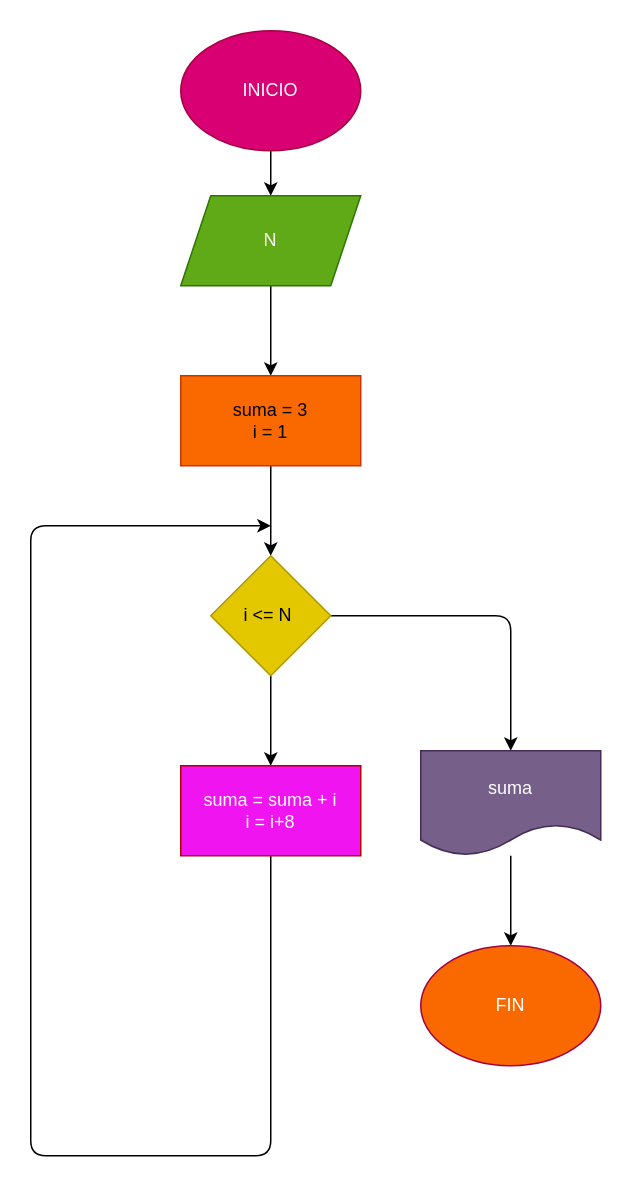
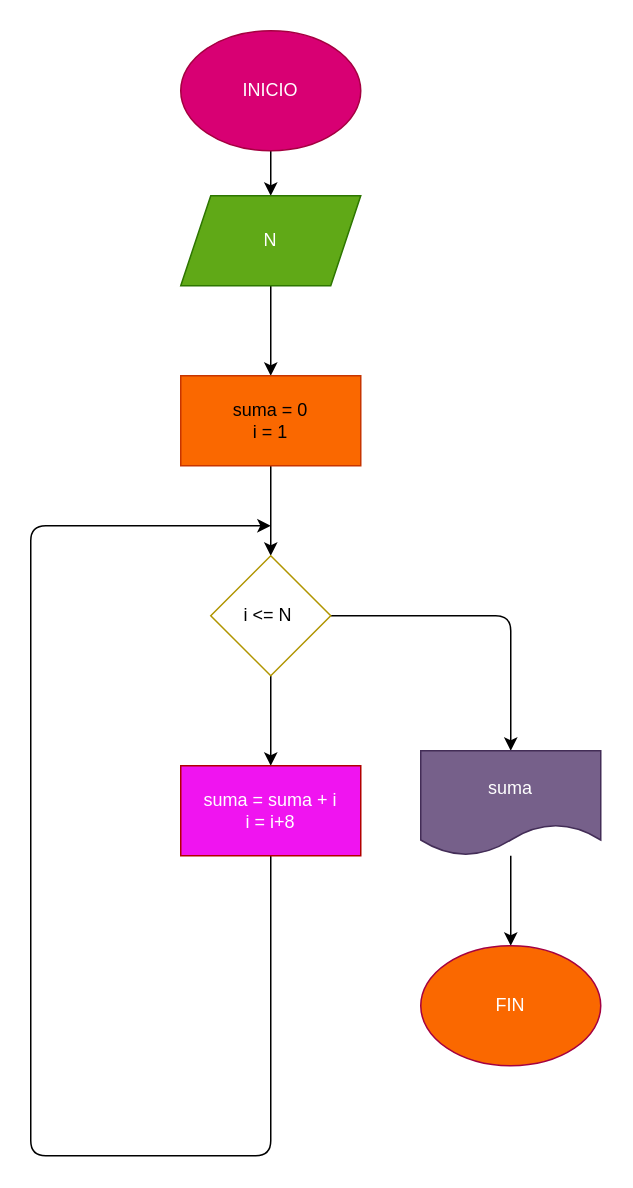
- <mxCell id="7" value="suma = 3&lt;br&gt;i = 1" style="whiteSpace=wrap;html=1;fillColor=#fa6800;fontColor=#000000;strokeColor=#C73500;" parent="1" vertex="1"><mxGeometry x="120" y="250" width="120" height="60" as="geometry" /></mxCell>
+ <mxCell id="7" value="suma = 0&lt;br&gt;i = 1" style="whiteSpace=wrap;html=1;fillColor=#fa6800;fontColor=#000000;strokeColor=#C73500;" parent="1" vertex="1"><mxGeometry x="120" y="250" width="120" height="60" as="geometry" /></mxCell>
- <mxCell id="10" value="i &amp;lt;= N&amp;nbsp;" style="rhombus;whiteSpace=wrap;html=1;fillColor=#e3c800;fontColor=#000000;strokeColor=#B09500;" parent="1" vertex="1"><mxGeometry x="140" y="370" width="80" height="80" as="geometry" /></mxCell>
+ <mxCell id="10" value="i &amp;lt;= N&amp;nbsp;" style="rhombus;whiteSpace=wrap;html=1;fillColor=#ffffff;fontColor=#000000;strokeColor=#B09500;" parent="1" vertex="1"><mxGeometry x="140" y="370" width="80" height="80" as="geometry" /></mxCell>
